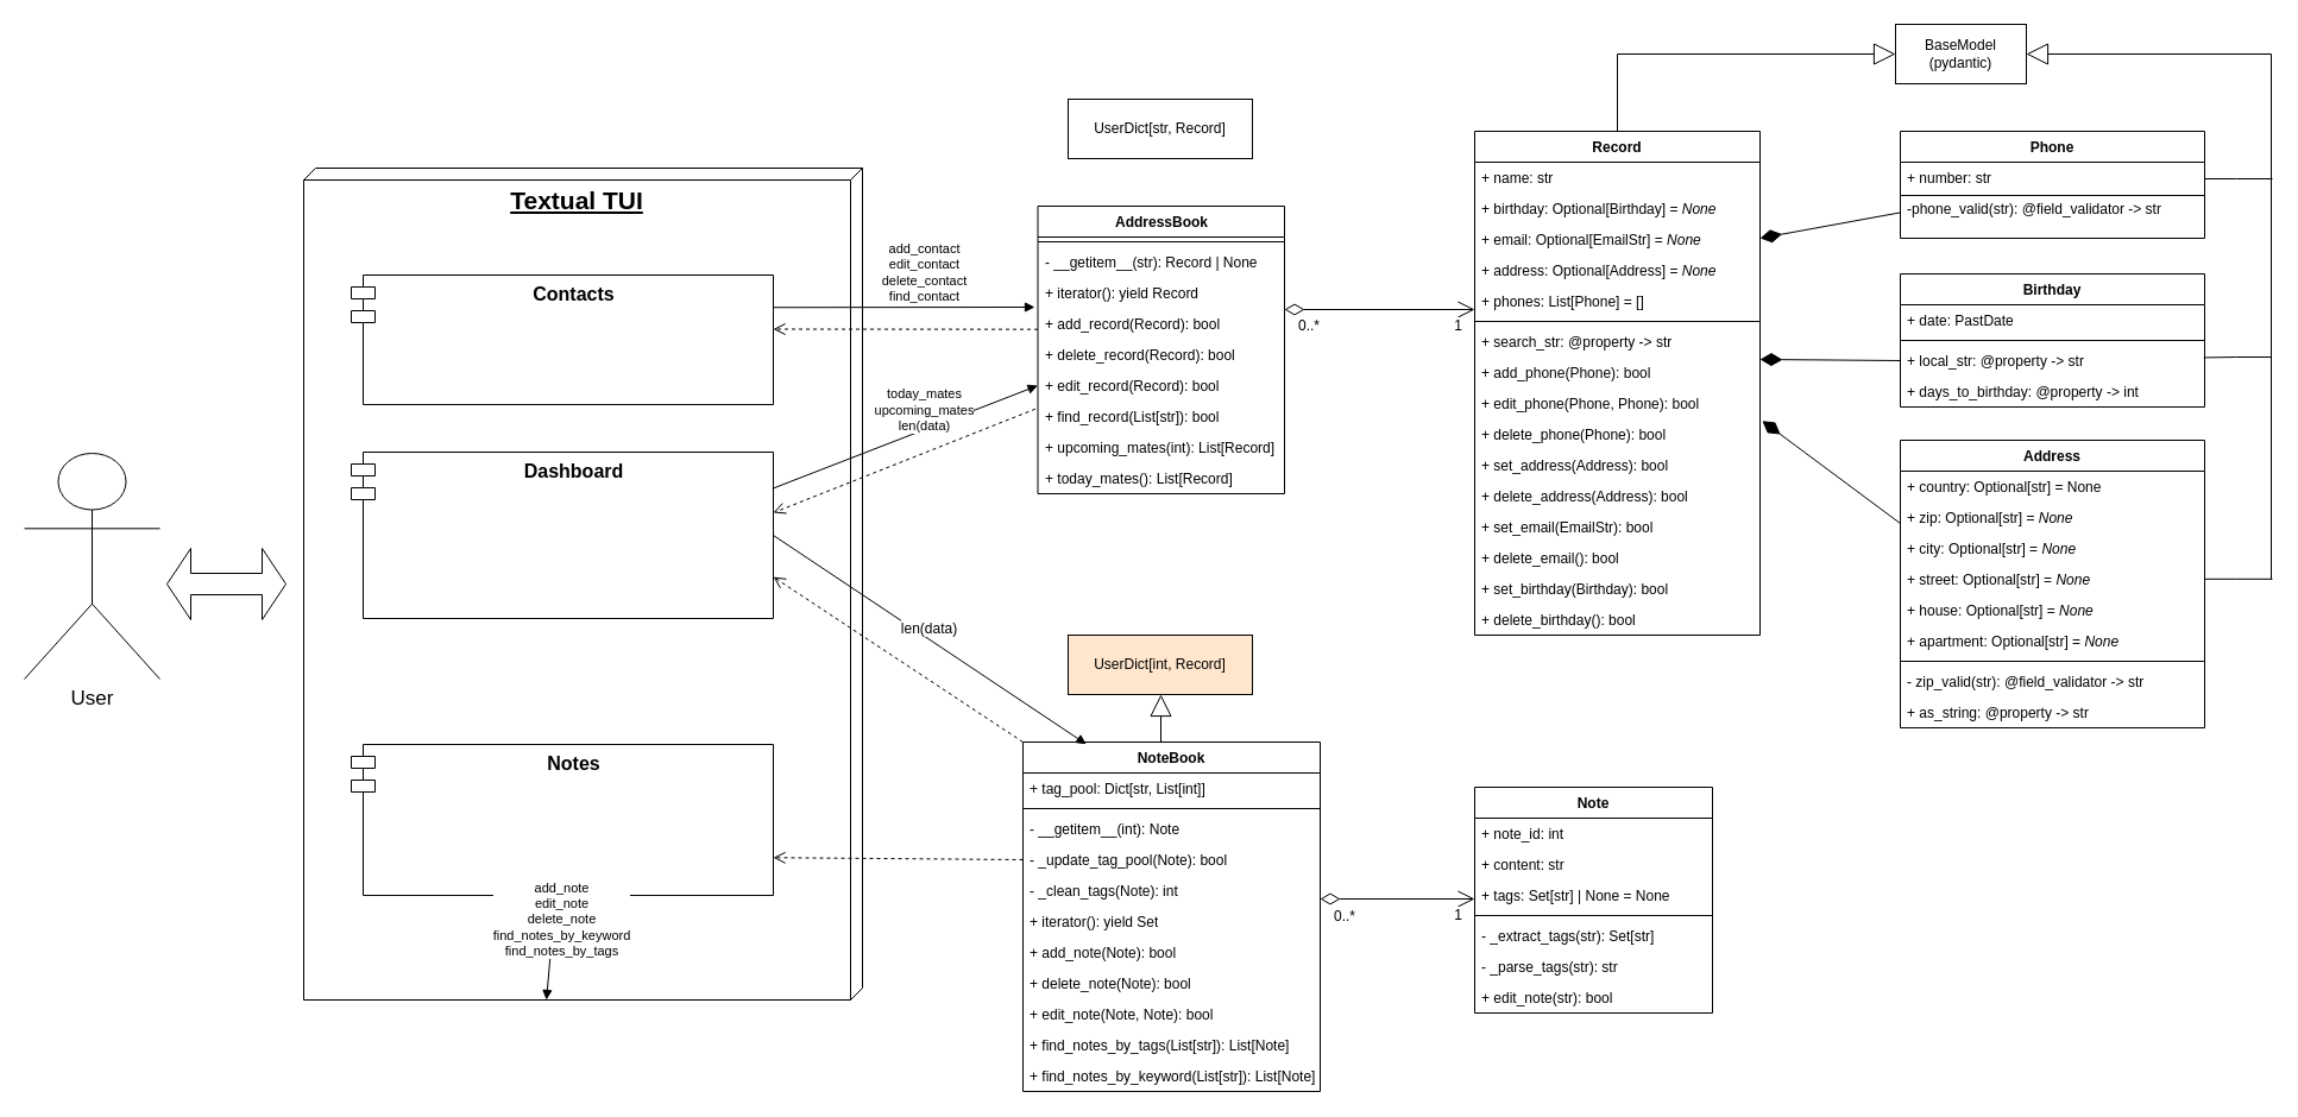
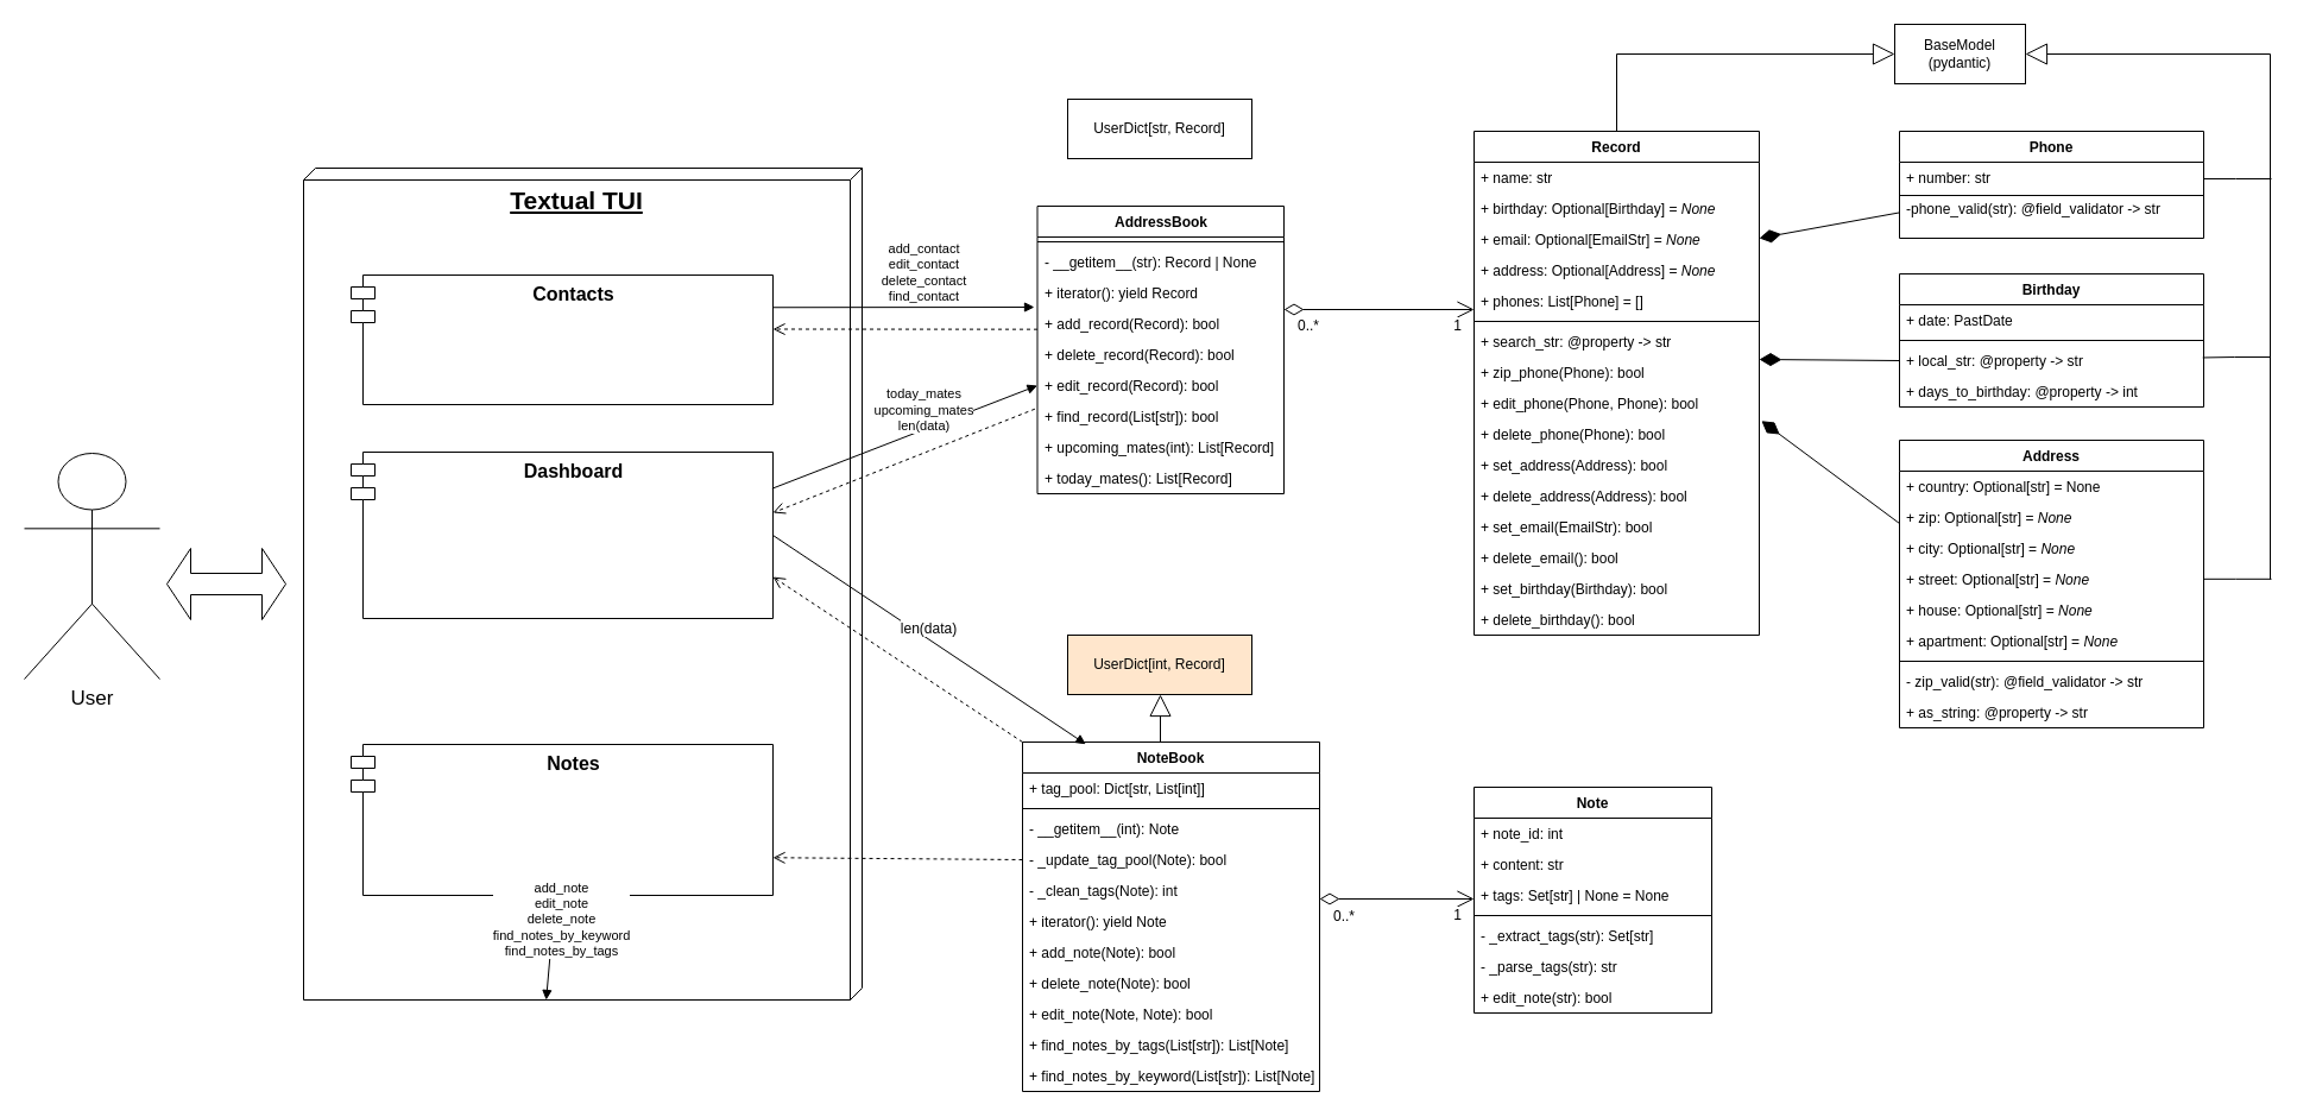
- <mxCell id="35" value="+&amp;nbsp;add_phone&lt;span style=&quot;background-color: initial;&quot;&gt;(Phone): bool&lt;/span&gt;" style="text;strokeColor=none;fillColor=none;align=left;verticalAlign=top;spacingLeft=4;spacingRight=4;overflow=hidden;rotatable=0;points=[[0,0.5],[1,0.5]];portConstraint=eastwest;whiteSpace=wrap;html=1;rounded=0;" parent="27" vertex="1"><mxGeometry y="190" width="240" height="26" as="geometry" /></mxCell>
+ <mxCell id="35" value="+&amp;nbsp;zip_phone&lt;span style=&quot;background-color: initial;&quot;&gt;(Phone): bool&lt;/span&gt;" style="text;strokeColor=none;fillColor=none;align=left;verticalAlign=top;spacingLeft=4;spacingRight=4;overflow=hidden;rotatable=0;points=[[0,0.5],[1,0.5]];portConstraint=eastwest;whiteSpace=wrap;html=1;rounded=0;" parent="27" vertex="1"><mxGeometry y="190" width="240" height="26" as="geometry" /></mxCell>
- <mxCell id="77" value="+ iterator(): yield Set" style="text;strokeColor=none;fillColor=none;align=left;verticalAlign=top;spacingLeft=4;spacingRight=4;overflow=hidden;rotatable=0;points=[[0,0.5],[1,0.5]];portConstraint=eastwest;whiteSpace=wrap;html=1;rounded=0;" parent="71" vertex="1"><mxGeometry y="138" width="250" height="26" as="geometry" /></mxCell>
+ <mxCell id="77" value="+ iterator(): yield Note" style="text;strokeColor=none;fillColor=none;align=left;verticalAlign=top;spacingLeft=4;spacingRight=4;overflow=hidden;rotatable=0;points=[[0,0.5],[1,0.5]];portConstraint=eastwest;whiteSpace=wrap;html=1;rounded=0;" parent="71" vertex="1"><mxGeometry y="138" width="250" height="26" as="geometry" /></mxCell>
